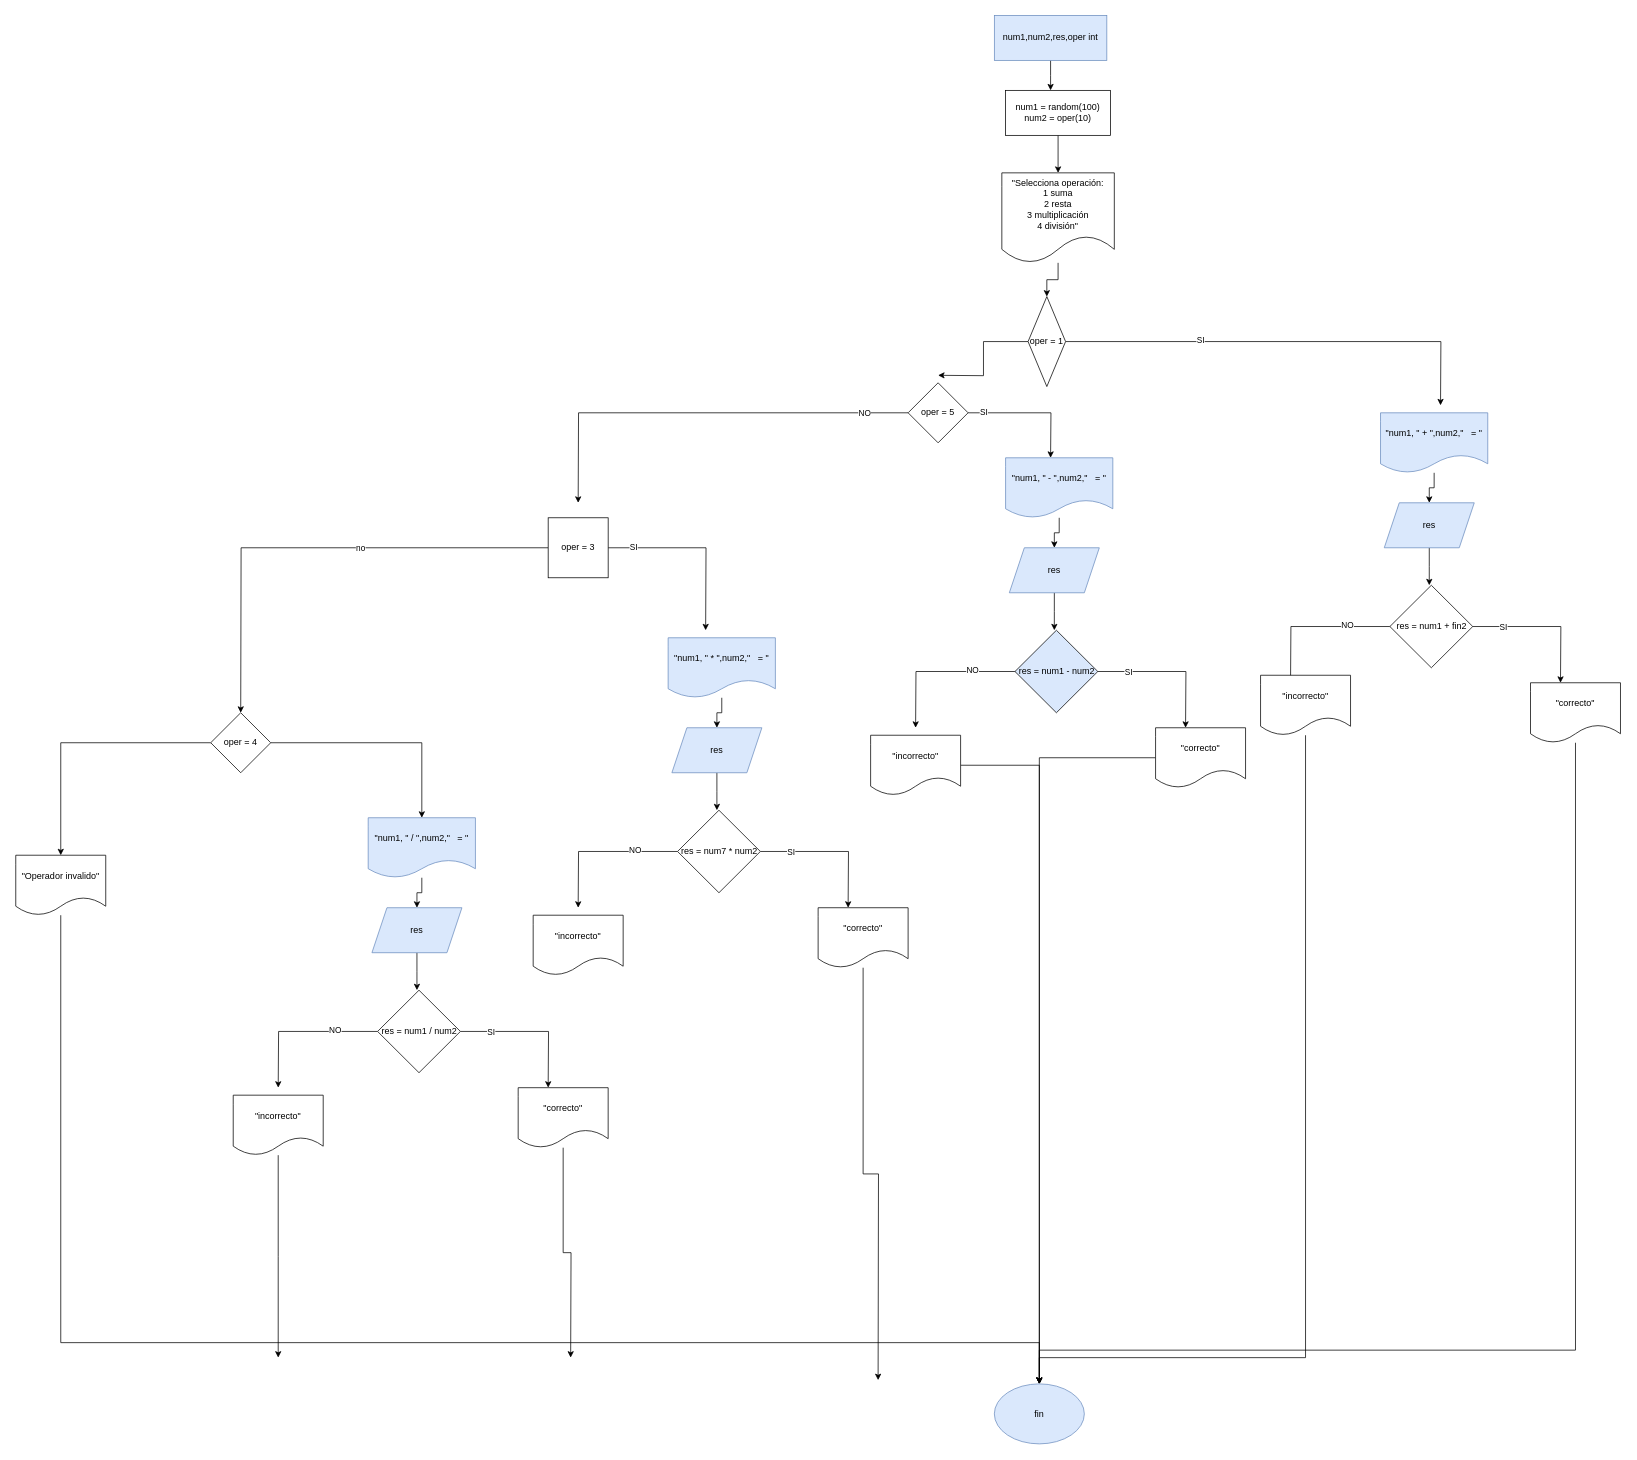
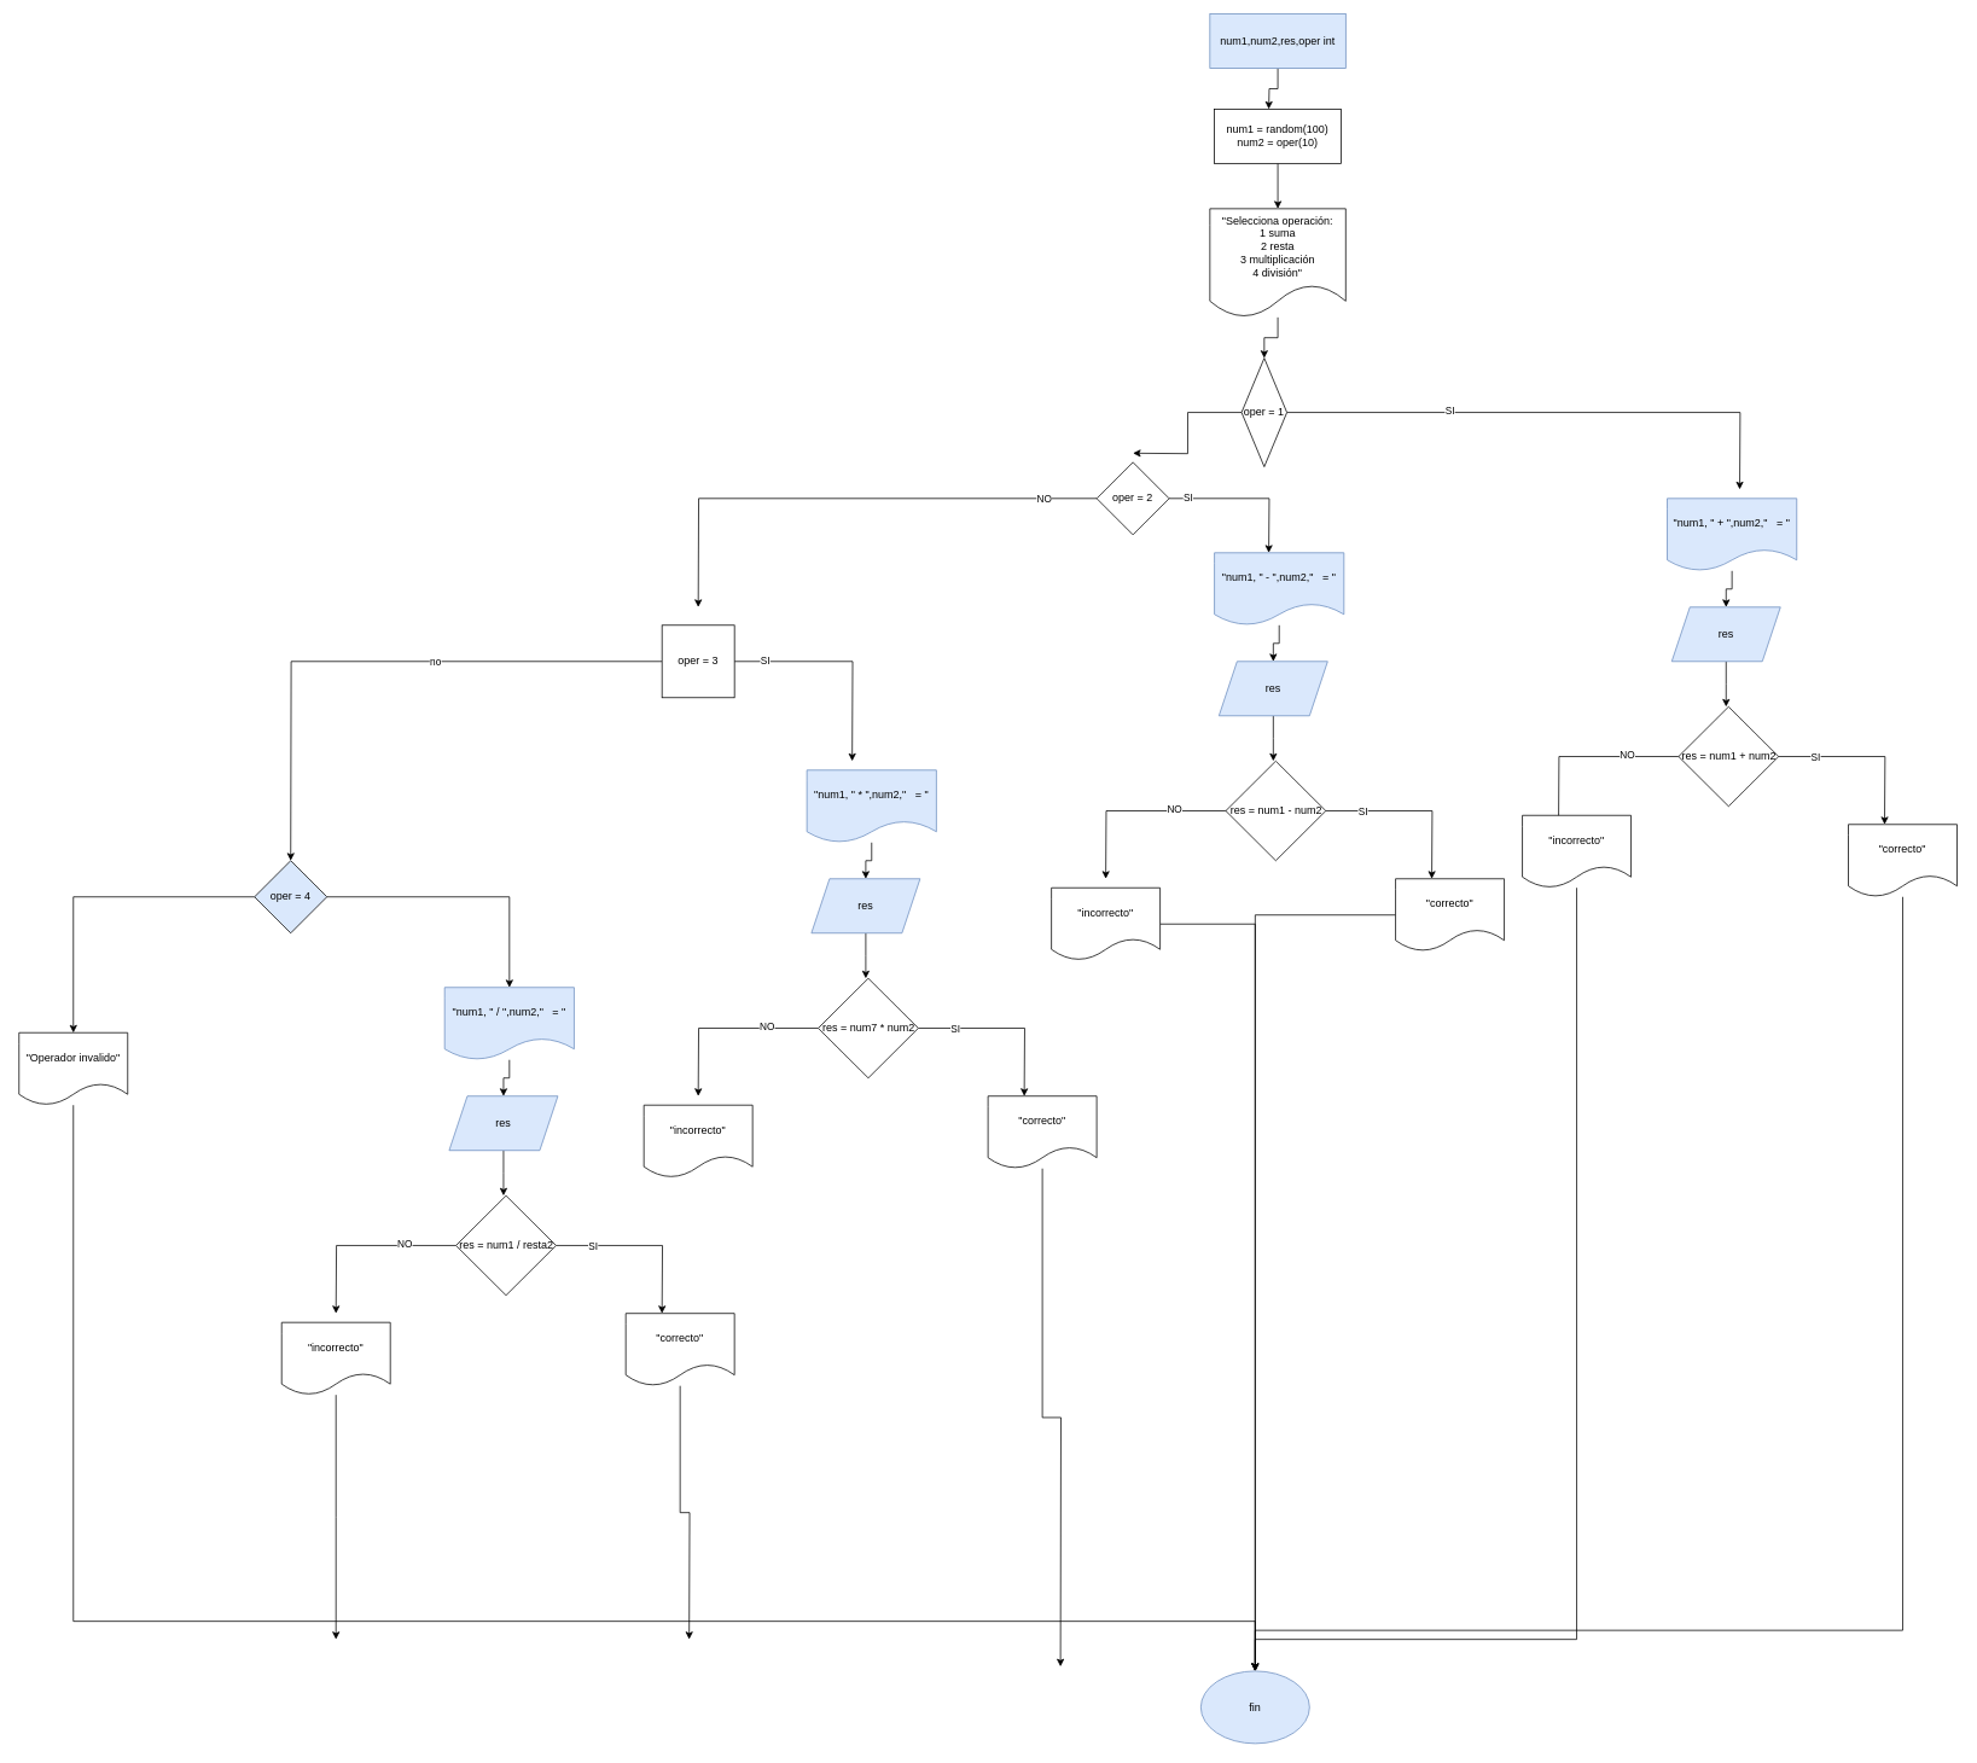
- <mxCell id="3" value="num1,num2,res,oper int&lt;br&gt;" style="whiteSpace=wrap;html=1;fillColor=#dae8fc;strokeColor=#6c8ebf;" parent="1" vertex="1"><mxGeometry x="1325" y="20" width="150" height="60" as="geometry" /></mxCell>
+ <mxCell id="3" value="num1,num2,res,oper int&lt;br&gt;" style="whiteSpace=wrap;html=1;fillColor=#dae8fc;strokeColor=#6c8ebf;" parent="1" vertex="1"><mxGeometry x="1335" y="15" width="150" height="60" as="geometry" /></mxCell>
- <mxCell id="30" value="oper = 5" style="rhombus;whiteSpace=wrap;html=1;" vertex="1" parent="1"><mxGeometry x="1210" y="510" width="80" height="80" as="geometry" /></mxCell>
+ <mxCell id="30" value="oper = 2" style="rhombus;whiteSpace=wrap;html=1;" vertex="1" parent="1"><mxGeometry x="1210" y="510" width="80" height="80" as="geometry" /></mxCell>
- <mxCell id="13" value="res = num1 + fin2" style="rhombus;whiteSpace=wrap;html=1;" vertex="1" parent="1"><mxGeometry x="1852.5" y="780" width="110.5" height="110" as="geometry" /></mxCell>
+ <mxCell id="13" value="res = num1 + num2" style="rhombus;whiteSpace=wrap;html=1;" vertex="1" parent="1"><mxGeometry x="1852.5" y="780" width="110.5" height="110" as="geometry" /></mxCell>
- <mxCell id="39" value="res = num1 - num2" style="rhombus;whiteSpace=wrap;html=1;fillColor=#dae8fc;" vertex="1" parent="1"><mxGeometry x="1352.5" y="840" width="110.5" height="110" as="geometry" /></mxCell>
+ <mxCell id="39" value="res = num1 - num2" style="rhombus;whiteSpace=wrap;html=1;" vertex="1" parent="1"><mxGeometry x="1352.5" y="840" width="110.5" height="110" as="geometry" /></mxCell>
- <mxCell id="63" value="oper = 4" style="rhombus;whiteSpace=wrap;html=1;" vertex="1" parent="1"><mxGeometry x="280" y="950" width="80" height="80" as="geometry" /></mxCell>
+ <mxCell id="63" value="oper = 4" style="rhombus;whiteSpace=wrap;html=1;fillColor=#dae8fc;" vertex="1" parent="1"><mxGeometry x="280" y="950" width="80" height="80" as="geometry" /></mxCell>
- <mxCell id="72" value="res = num1 / num2" style="rhombus;whiteSpace=wrap;html=1;" vertex="1" parent="1"><mxGeometry x="502.5" y="1320" width="110.5" height="110" as="geometry" /></mxCell>
+ <mxCell id="72" value="res = num1 / resta2" style="rhombus;whiteSpace=wrap;html=1;" vertex="1" parent="1"><mxGeometry x="502.5" y="1320" width="110.5" height="110" as="geometry" /></mxCell>
